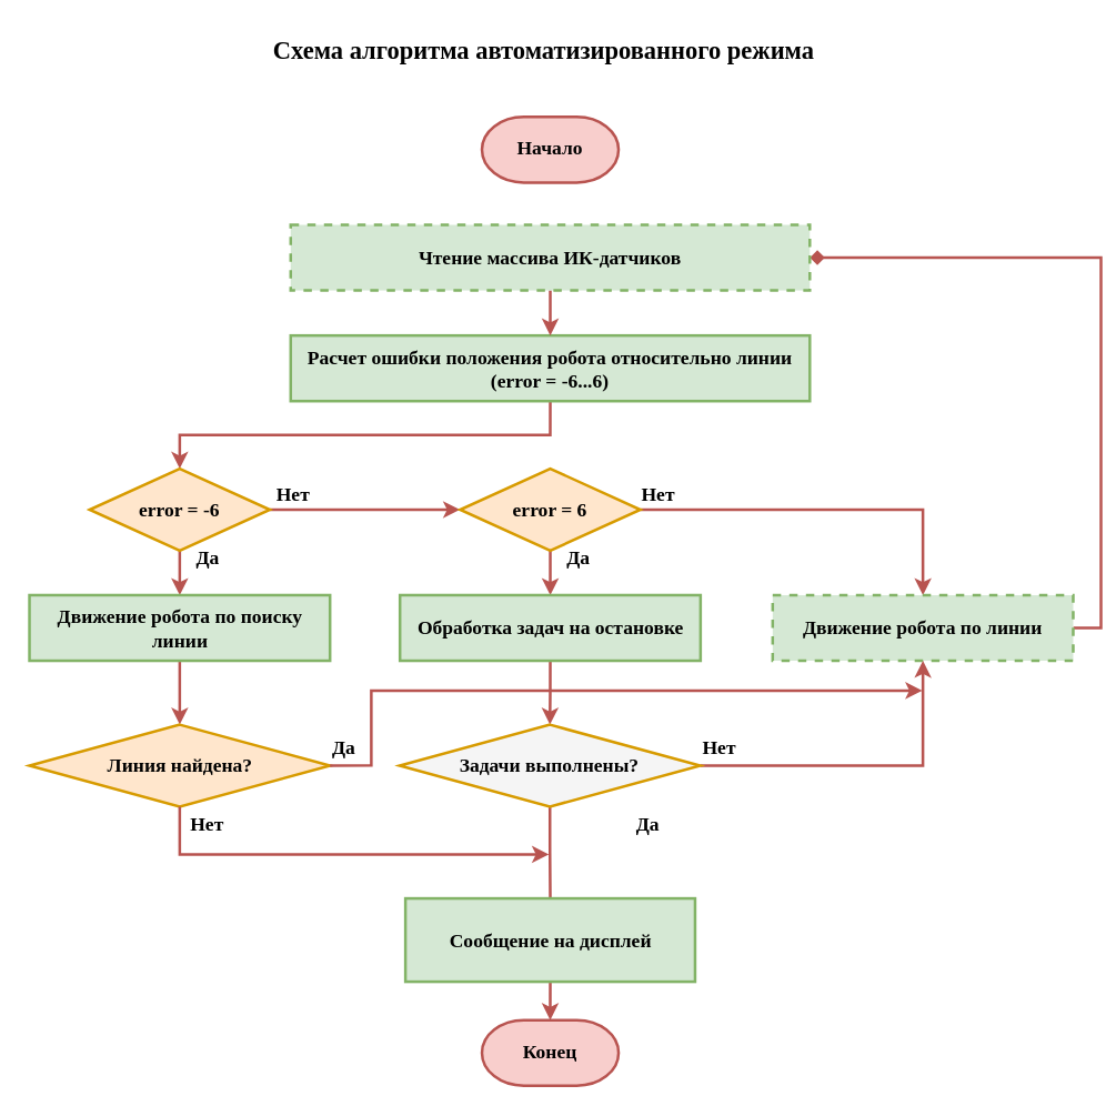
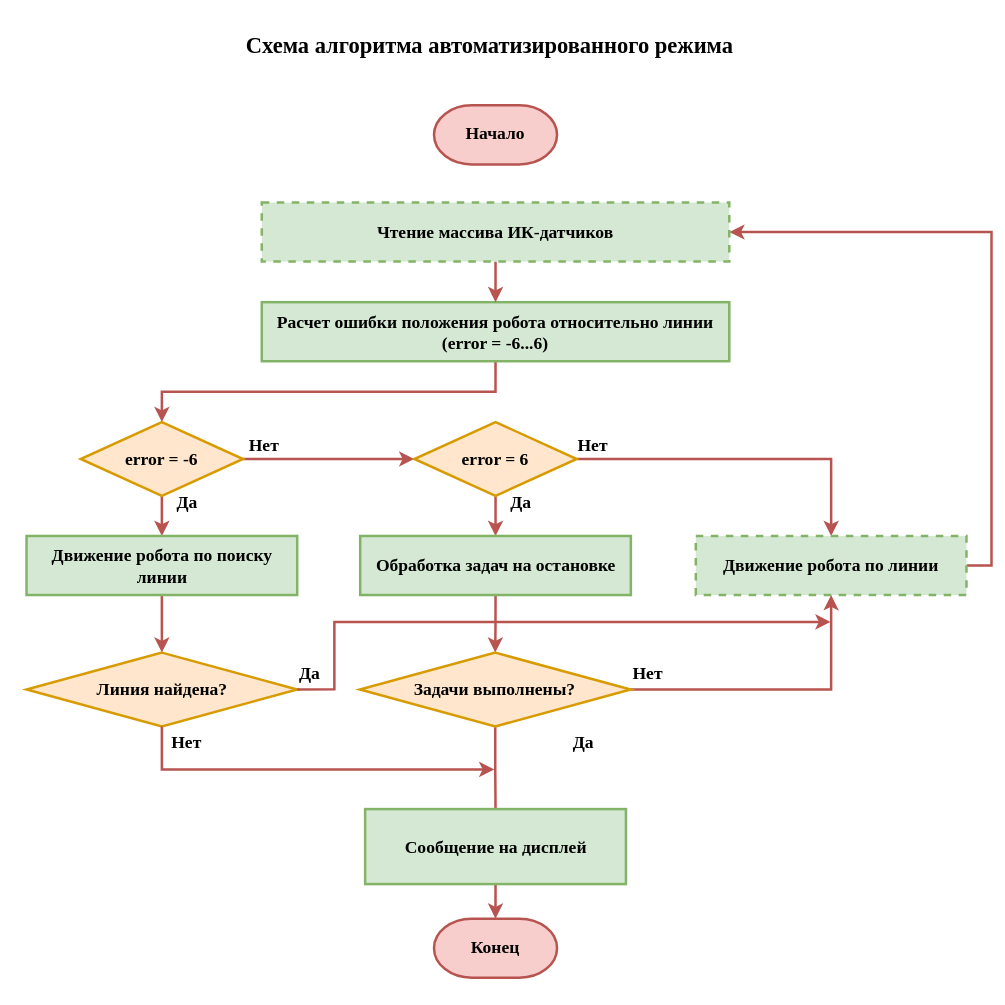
- <mxCell id="15" style="edgeStyle=orthogonalEdgeStyle;rounded=0;orthogonalLoop=1;jettySize=auto;html=1;exitX=1;exitY=0.5;exitDx=0;exitDy=0;entryX=1;entryY=0.5;entryDx=0;entryDy=0;fillColor=#f8cecc;strokeColor=#b85450;strokeWidth=2;endArrow=diamond;" parent="1" source="16" target="32" edge="1"><mxGeometry relative="1" as="geometry" /></mxCell>
+ <mxCell id="15" style="edgeStyle=orthogonalEdgeStyle;rounded=0;orthogonalLoop=1;jettySize=auto;html=1;exitX=1;exitY=0.5;exitDx=0;exitDy=0;entryX=1;entryY=0.5;entryDx=0;entryDy=0;fillColor=#f8cecc;strokeColor=#b85450;strokeWidth=2;" parent="1" source="16" target="32" edge="1"><mxGeometry relative="1" as="geometry" /></mxCell>
- <mxCell id="19" value="&lt;h3&gt;&lt;font face=&quot;Verdana&quot;&gt;Задачи выполнены?&lt;/font&gt;&lt;/h3&gt;" style="rhombus;whiteSpace=wrap;html=1;strokeWidth=2;fillColor=#f5f5f5;strokeColor=#d79b00;" parent="1" vertex="1"><mxGeometry x="287.42" y="521.58" width="216.535" height="59.055" as="geometry" /></mxCell>
+ <mxCell id="19" value="&lt;h3&gt;&lt;font face=&quot;Verdana&quot;&gt;Задачи выполнены?&lt;/font&gt;&lt;/h3&gt;" style="rhombus;whiteSpace=wrap;html=1;strokeWidth=2;fillColor=#ffe6cc;strokeColor=#d79b00;" parent="1" vertex="1"><mxGeometry x="287.42" y="521.58" width="216.535" height="59.055" as="geometry" /></mxCell>
